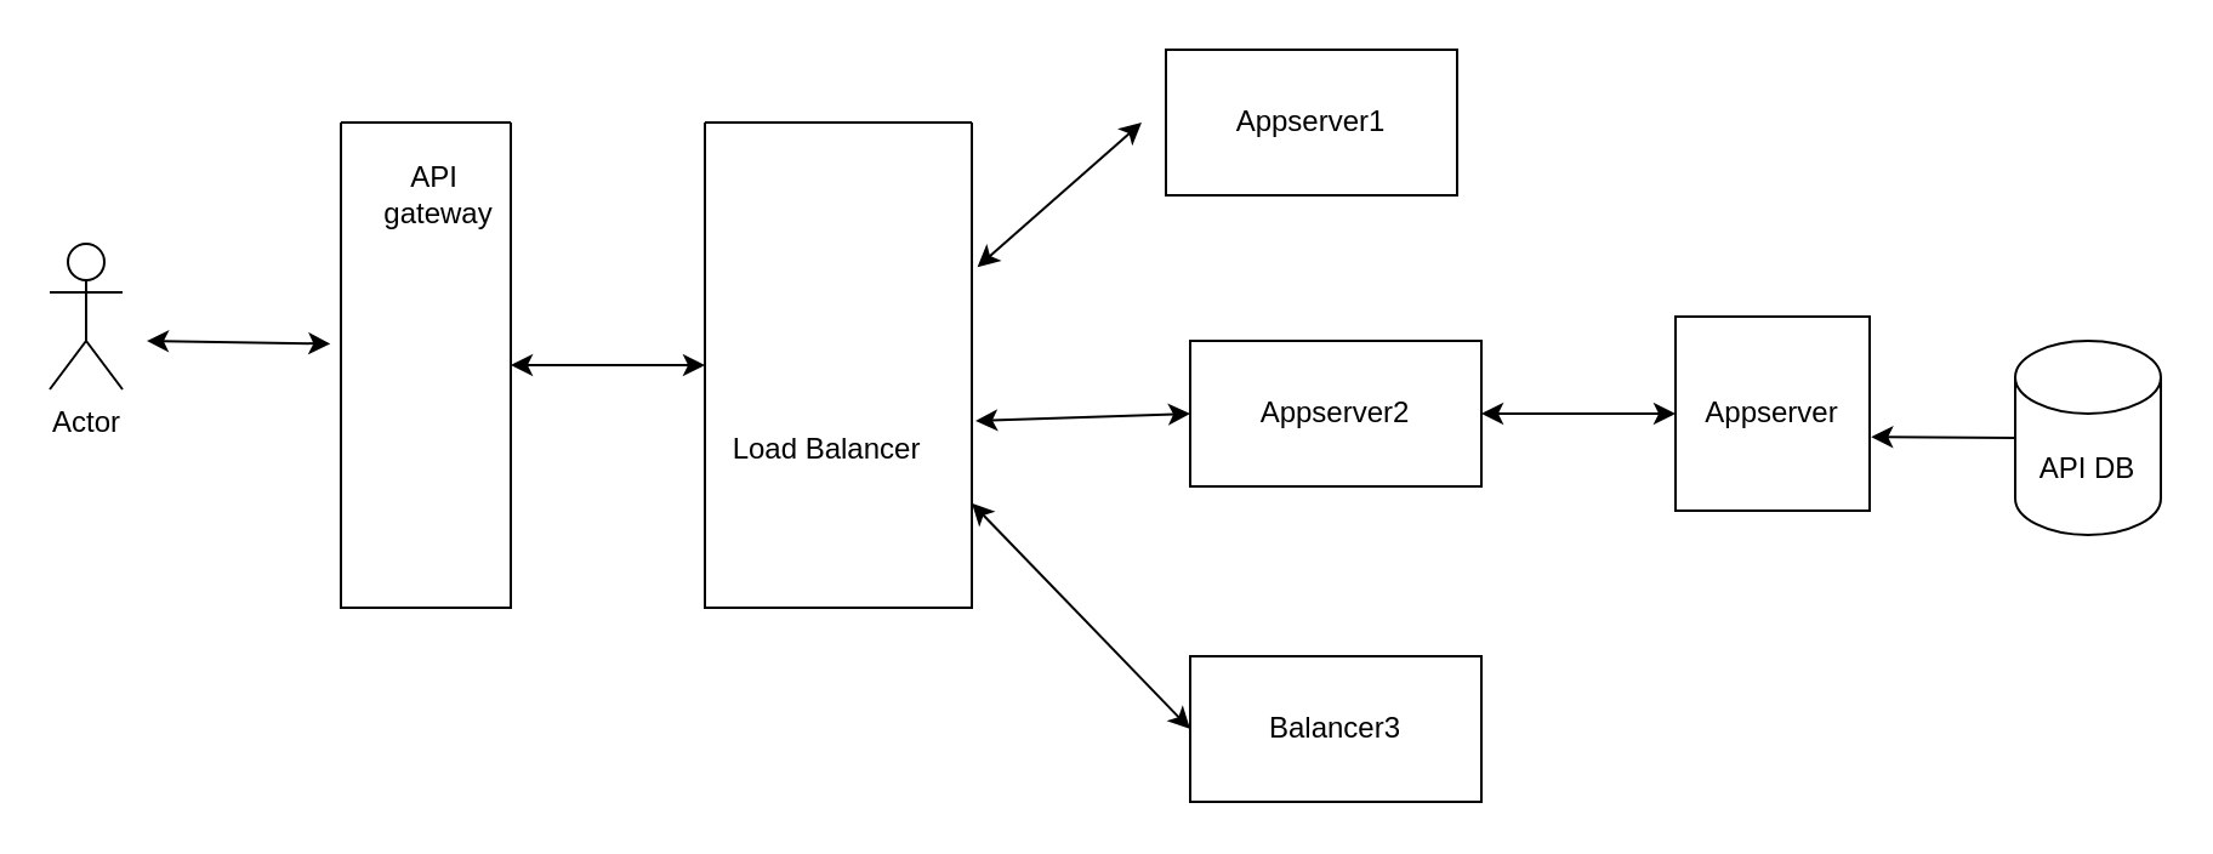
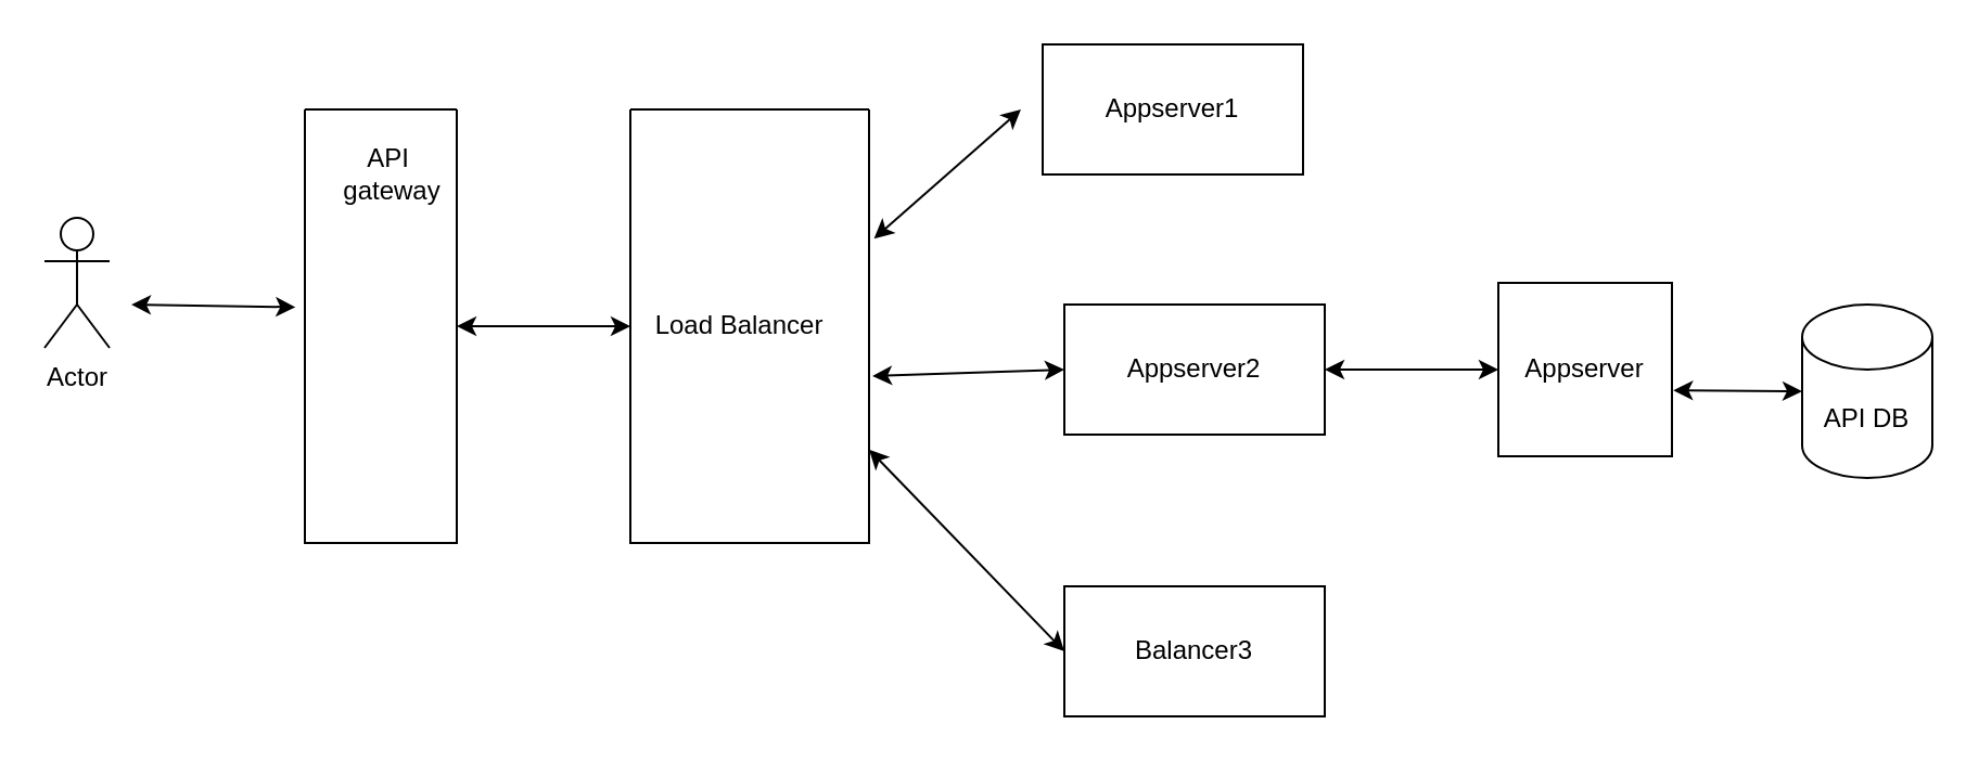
- <mxCell id="19" value="" style="endArrow=none;startArrow=classic;html=1;rounded=0;entryX=0;entryY=0.5;entryDx=0;entryDy=0;entryPerimeter=0;exitX=1.008;exitY=0.62;exitDx=0;exitDy=0;exitPerimeter=0;" edge="1" parent="1" source="17" target="16"><mxGeometry width="50" height="50" relative="1" as="geometry"><mxPoint x="290" y="150" as="sourcePoint" /><mxPoint x="340" y="100" as="targetPoint" /></mxGeometry></mxCell>
+ <mxCell id="19" value="" style="endArrow=classic;startArrow=classic;html=1;rounded=0;entryX=0;entryY=0.5;entryDx=0;entryDy=0;entryPerimeter=0;exitX=1.008;exitY=0.62;exitDx=0;exitDy=0;exitPerimeter=0;" edge="1" parent="1" source="17" target="16"><mxGeometry width="50" height="50" relative="1" as="geometry"><mxPoint x="290" y="150" as="sourcePoint" /><mxPoint x="340" y="100" as="targetPoint" /></mxGeometry></mxCell>
- <mxCell id="11" value="Load Balancer" style="text;html=1;align=center;verticalAlign=middle;resizable=0;points=[];autosize=1;strokeColor=none;fillColor=none;" vertex="1" parent="1"><mxGeometry x="295" y="175" width="90" height="20" as="geometry" /></mxCell>
+ <mxCell id="11" value="Load Balancer" style="text;html=1;align=center;verticalAlign=middle;resizable=0;points=[];autosize=1;strokeColor=none;fillColor=none;" vertex="1" parent="1"><mxGeometry x="295" y="140" width="90" height="20" as="geometry" /></mxCell>
